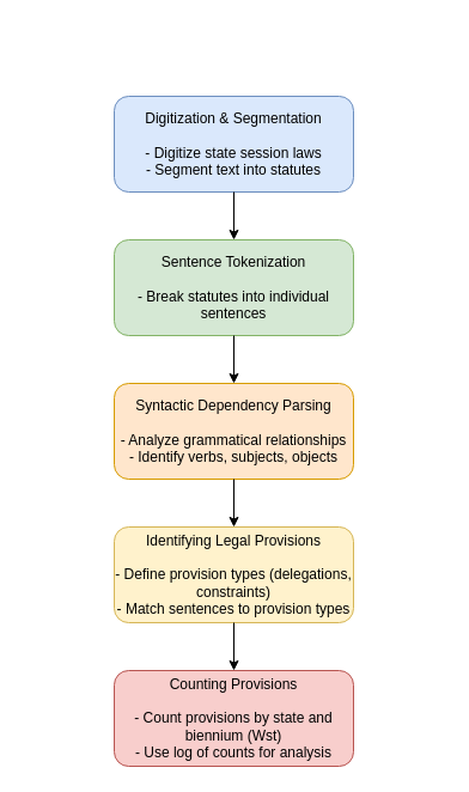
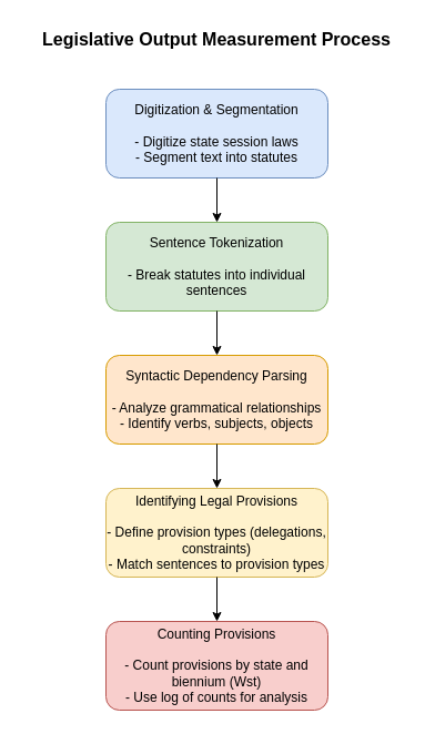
+ <mxCell id="11" value="Legislative Output Measurement Process" style="text;html=1;strokeColor=none;fillColor=none;align=center;verticalAlign=middle;whiteSpace=wrap;rounded=0;fontSize=16;fontStyle=1" vertex="1" parent="1"><mxGeometry x="20" y="20" width="350" height="30" as="geometry" /></mxCell>
